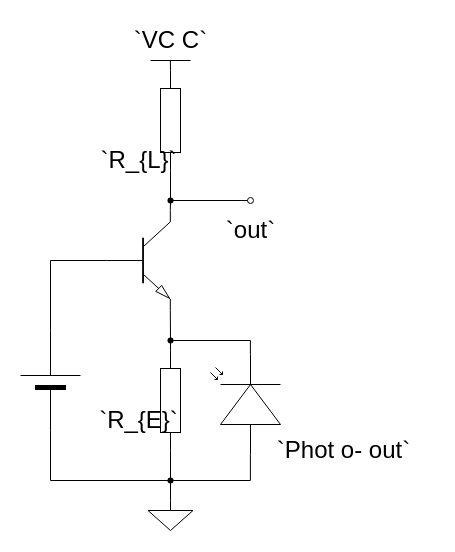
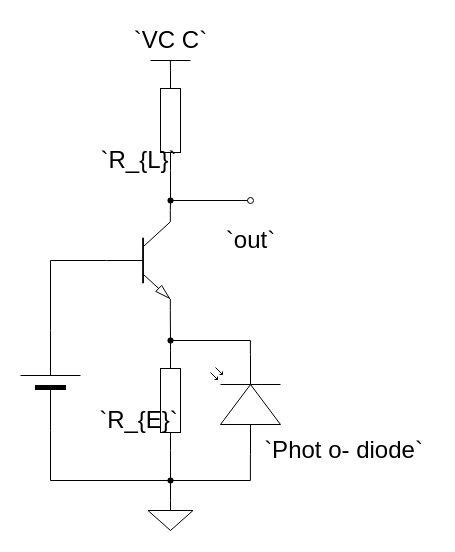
- <mxCell id="26" value="&lt;span style=&quot;font-size: 24px;&quot;&gt;`out`&lt;/span&gt;" style="text;html=1;align=center;verticalAlign=middle;resizable=0;points=[];autosize=1;strokeColor=none;fillColor=none;fontSize=11;fontFamily=Helvetica;fontColor=default;labelBackgroundColor=default;" parent="1" vertex="1"><mxGeometry x="215" y="210" width="70" height="40" as="geometry" /></mxCell>
+ <mxCell id="26" value="&lt;span style=&quot;font-size: 24px;&quot;&gt;`out`&lt;/span&gt;" style="text;html=1;align=center;verticalAlign=middle;resizable=0;points=[];autosize=1;strokeColor=none;fillColor=none;fontSize=11;fontFamily=Helvetica;fontColor=default;labelBackgroundColor=default;" parent="1" vertex="1"><mxGeometry x="215" y="220" width="70" height="40" as="geometry" /></mxCell>
- <mxCell id="27" value="&lt;span style=&quot;font-size: 24px;&quot;&gt;`Phot o- out`&lt;/span&gt;" style="text;html=1;align=center;verticalAlign=middle;resizable=0;points=[];autosize=1;strokeColor=none;fillColor=none;fontSize=11;fontFamily=Helvetica;fontColor=default;labelBackgroundColor=default;" parent="1" vertex="1"><mxGeometry x="253" y="430" width="180" height="40" as="geometry" /></mxCell>
+ <mxCell id="27" value="&lt;span style=&quot;font-size: 24px;&quot;&gt;`Phot o- diode`&lt;/span&gt;" style="text;html=1;align=center;verticalAlign=middle;resizable=0;points=[];autosize=1;strokeColor=none;fillColor=none;fontSize=11;fontFamily=Helvetica;fontColor=default;labelBackgroundColor=default;" parent="1" vertex="1"><mxGeometry x="253" y="430" width="180" height="40" as="geometry" /></mxCell>
